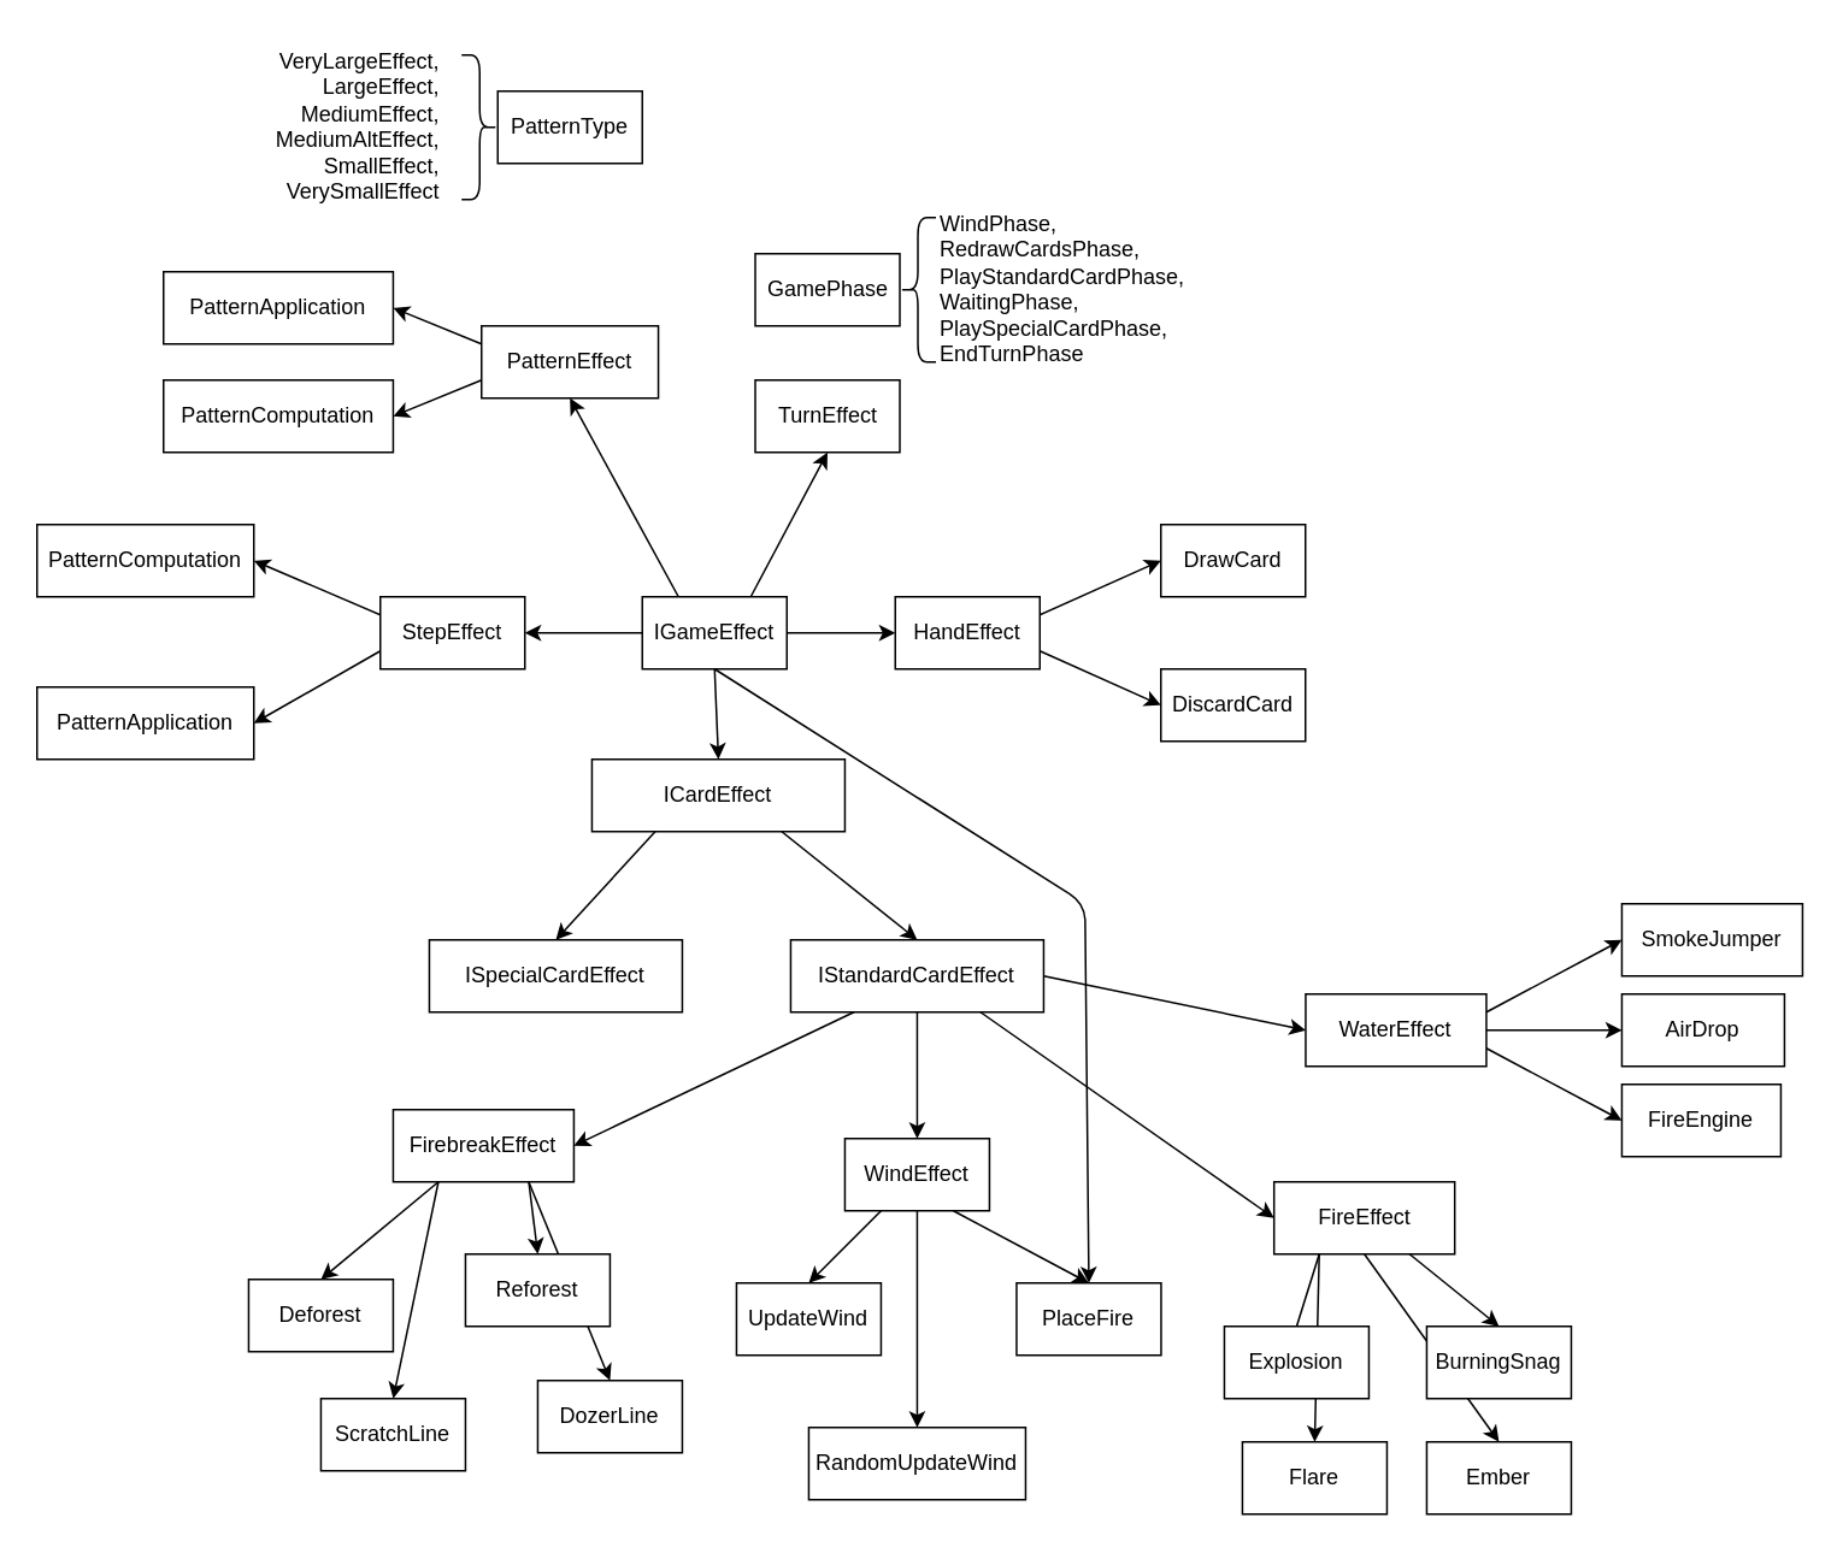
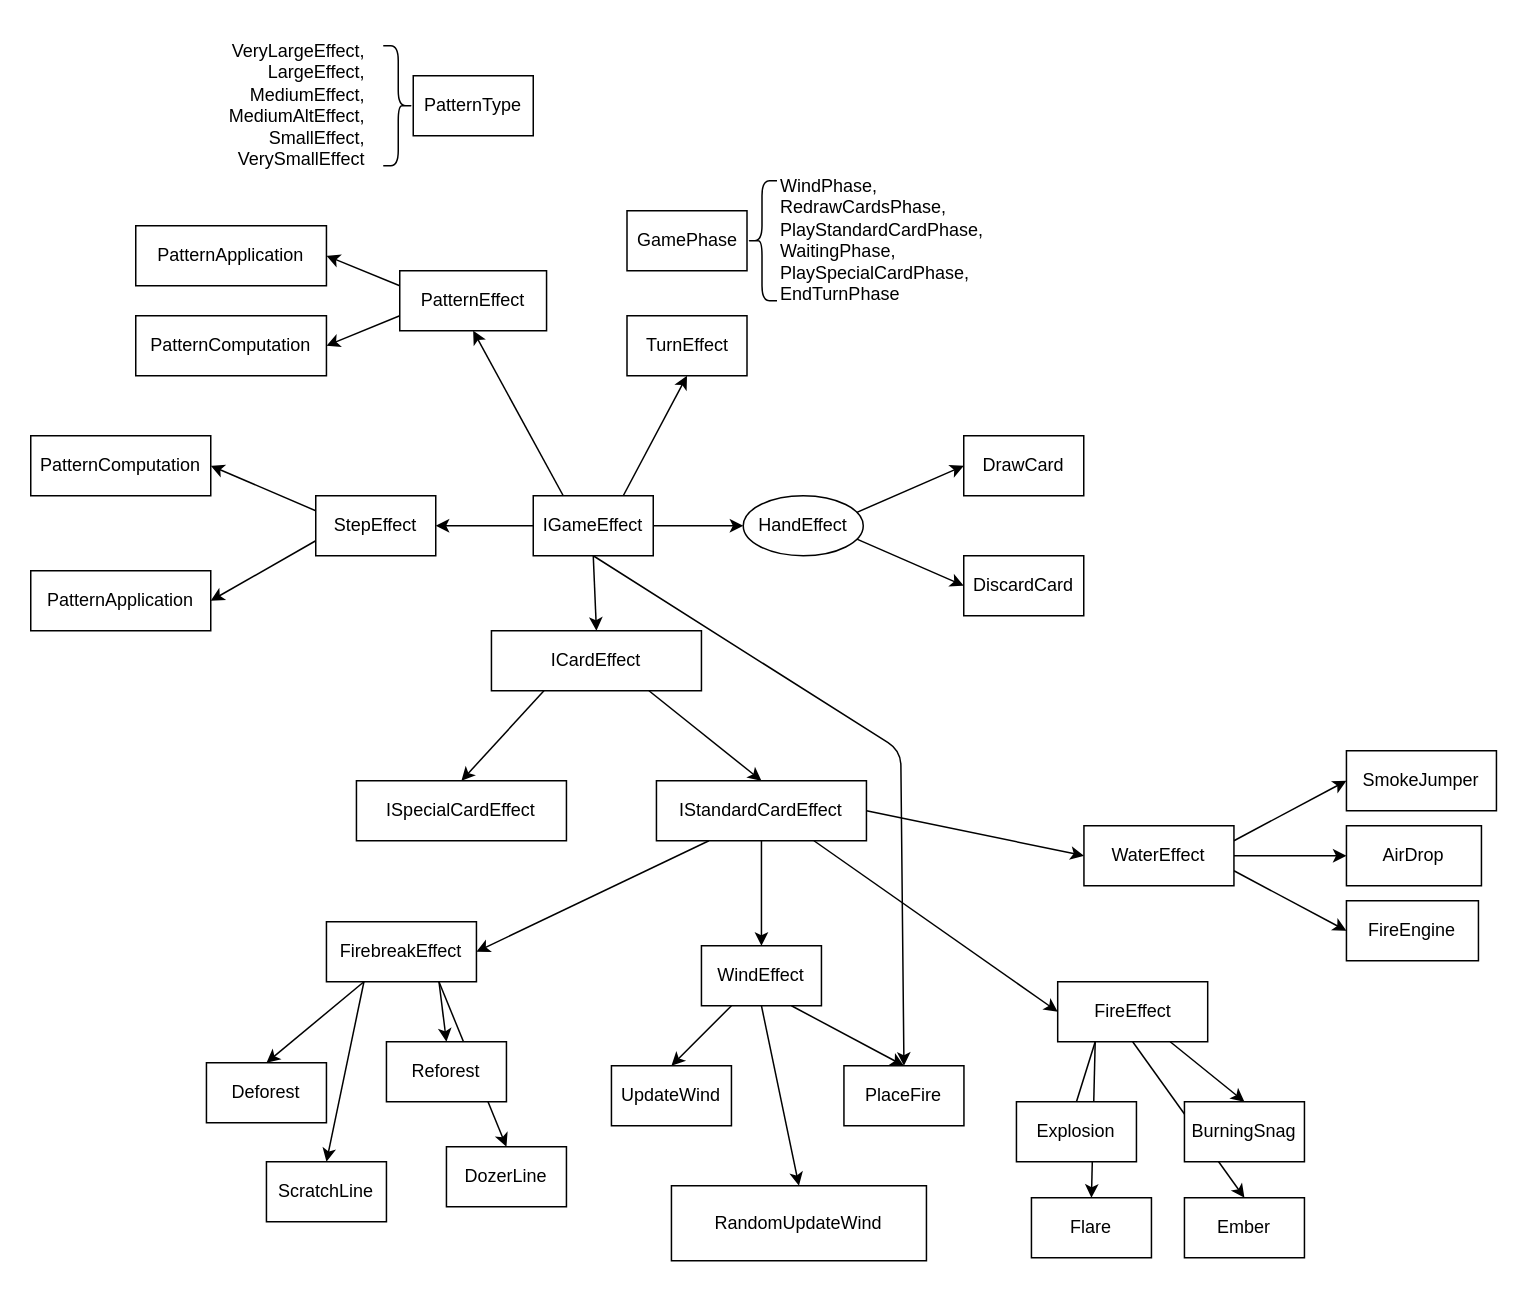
- <mxCell id="25" value="HandEffect" style="rounded=0;whiteSpace=wrap;html=1;" parent="1" vertex="1"><mxGeometry x="495" y="330" width="80" height="40" as="geometry" /></mxCell>
+ <mxCell id="25" value="HandEffect" style="ellipse;whiteSpace=wrap;html=1;" parent="1" vertex="1"><mxGeometry x="495" y="330" width="80" height="40" as="geometry" /></mxCell>
- <mxCell id="19" value="RandomUpdateWind" style="rounded=0;whiteSpace=wrap;html=1;" parent="1" vertex="1"><mxGeometry x="447.13" y="790" width="120" height="40" as="geometry" /></mxCell>
+ <mxCell id="19" value="RandomUpdateWind" style="rounded=0;whiteSpace=wrap;html=1;" parent="1" vertex="1"><mxGeometry x="447.13" y="790" width="170" height="50" as="geometry" /></mxCell>
